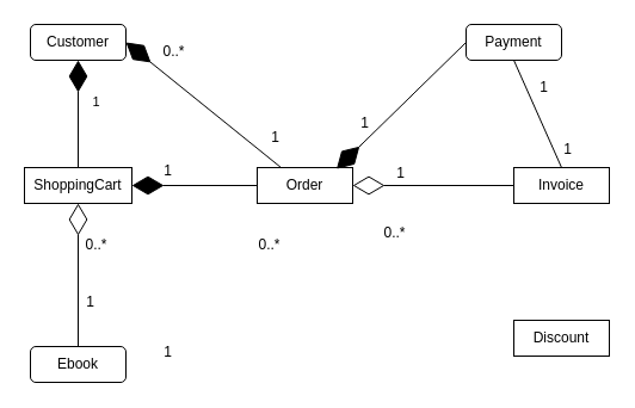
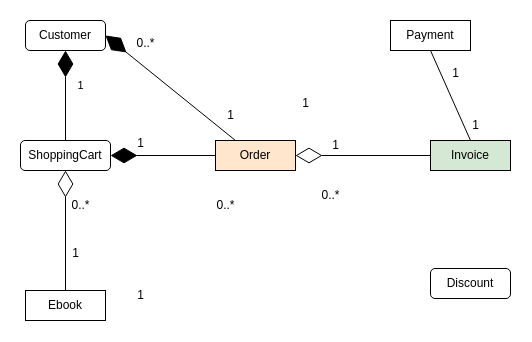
- <mxCell id="5" value="Payment" style="whiteSpace=wrap;html=1;rounded=1;" vertex="1" parent="1"><mxGeometry x="390" y="20" width="80" height="30" as="geometry" /></mxCell>
+ <mxCell id="5" value="Payment" style="rounded=0;whiteSpace=wrap;html=1;" vertex="1" parent="1"><mxGeometry x="390" y="20" width="80" height="30" as="geometry" /></mxCell>
- <mxCell id="21" value="" style="endArrow=diamondThin;endFill=1;endSize=24;html=1;rounded=0;exitX=0;exitY=0.5;exitDx=0;exitDy=0;entryX=0.831;entryY=0.037;entryDx=0;entryDy=0;entryPerimeter=0;" edge="1" parent="1" source="5" target="8"><mxGeometry width="160" relative="1" as="geometry"><mxPoint x="280" y="250" as="sourcePoint" /><mxPoint x="300" y="150" as="targetPoint" /></mxGeometry></mxCell>
- <mxCell id="2" value="ShoppingCart" style="rounded=0;whiteSpace=wrap;html=1;" vertex="1" parent="1"><mxGeometry x="20" y="140" width="90" height="30" as="geometry" /></mxCell>
+ <mxCell id="2" value="ShoppingCart" style="whiteSpace=wrap;html=1;rounded=1;" vertex="1" parent="1"><mxGeometry x="20" y="140" width="90" height="30" as="geometry" /></mxCell>
- <mxCell id="8" value="Order" style="rounded=0;whiteSpace=wrap;html=1;" vertex="1" parent="1"><mxGeometry x="215" y="140" width="80" height="30" as="geometry" /></mxCell>
+ <mxCell id="8" value="Order" style="rounded=0;whiteSpace=wrap;html=1;fillColor=#ffe6cc;" vertex="1" parent="1"><mxGeometry x="215" y="140" width="80" height="30" as="geometry" /></mxCell>
- <mxCell id="4" value="Invoice" style="rounded=0;whiteSpace=wrap;html=1;" vertex="1" parent="1"><mxGeometry x="430" y="140" width="80" height="30" as="geometry" /></mxCell>
+ <mxCell id="4" value="Invoice" style="rounded=0;whiteSpace=wrap;html=1;fillColor=#d5e8d4;" vertex="1" parent="1"><mxGeometry x="430" y="140" width="80" height="30" as="geometry" /></mxCell>
- <mxCell id="7" value="Discount" style="rounded=0;whiteSpace=wrap;html=1;" vertex="1" parent="1"><mxGeometry x="430" y="268" width="80" height="30" as="geometry" /></mxCell>
+ <mxCell id="7" value="Discount" style="whiteSpace=wrap;html=1;rounded=1;" vertex="1" parent="1"><mxGeometry x="430" y="268" width="80" height="30" as="geometry" /></mxCell>
- <mxCell id="3" value="Ebook" style="whiteSpace=wrap;html=1;rounded=1;" vertex="1" parent="1"><mxGeometry x="25" y="290" width="80" height="30" as="geometry" /></mxCell>
+ <mxCell id="3" value="Ebook" style="rounded=0;whiteSpace=wrap;html=1;" vertex="1" parent="1"><mxGeometry x="25" y="290" width="80" height="30" as="geometry" /></mxCell>
